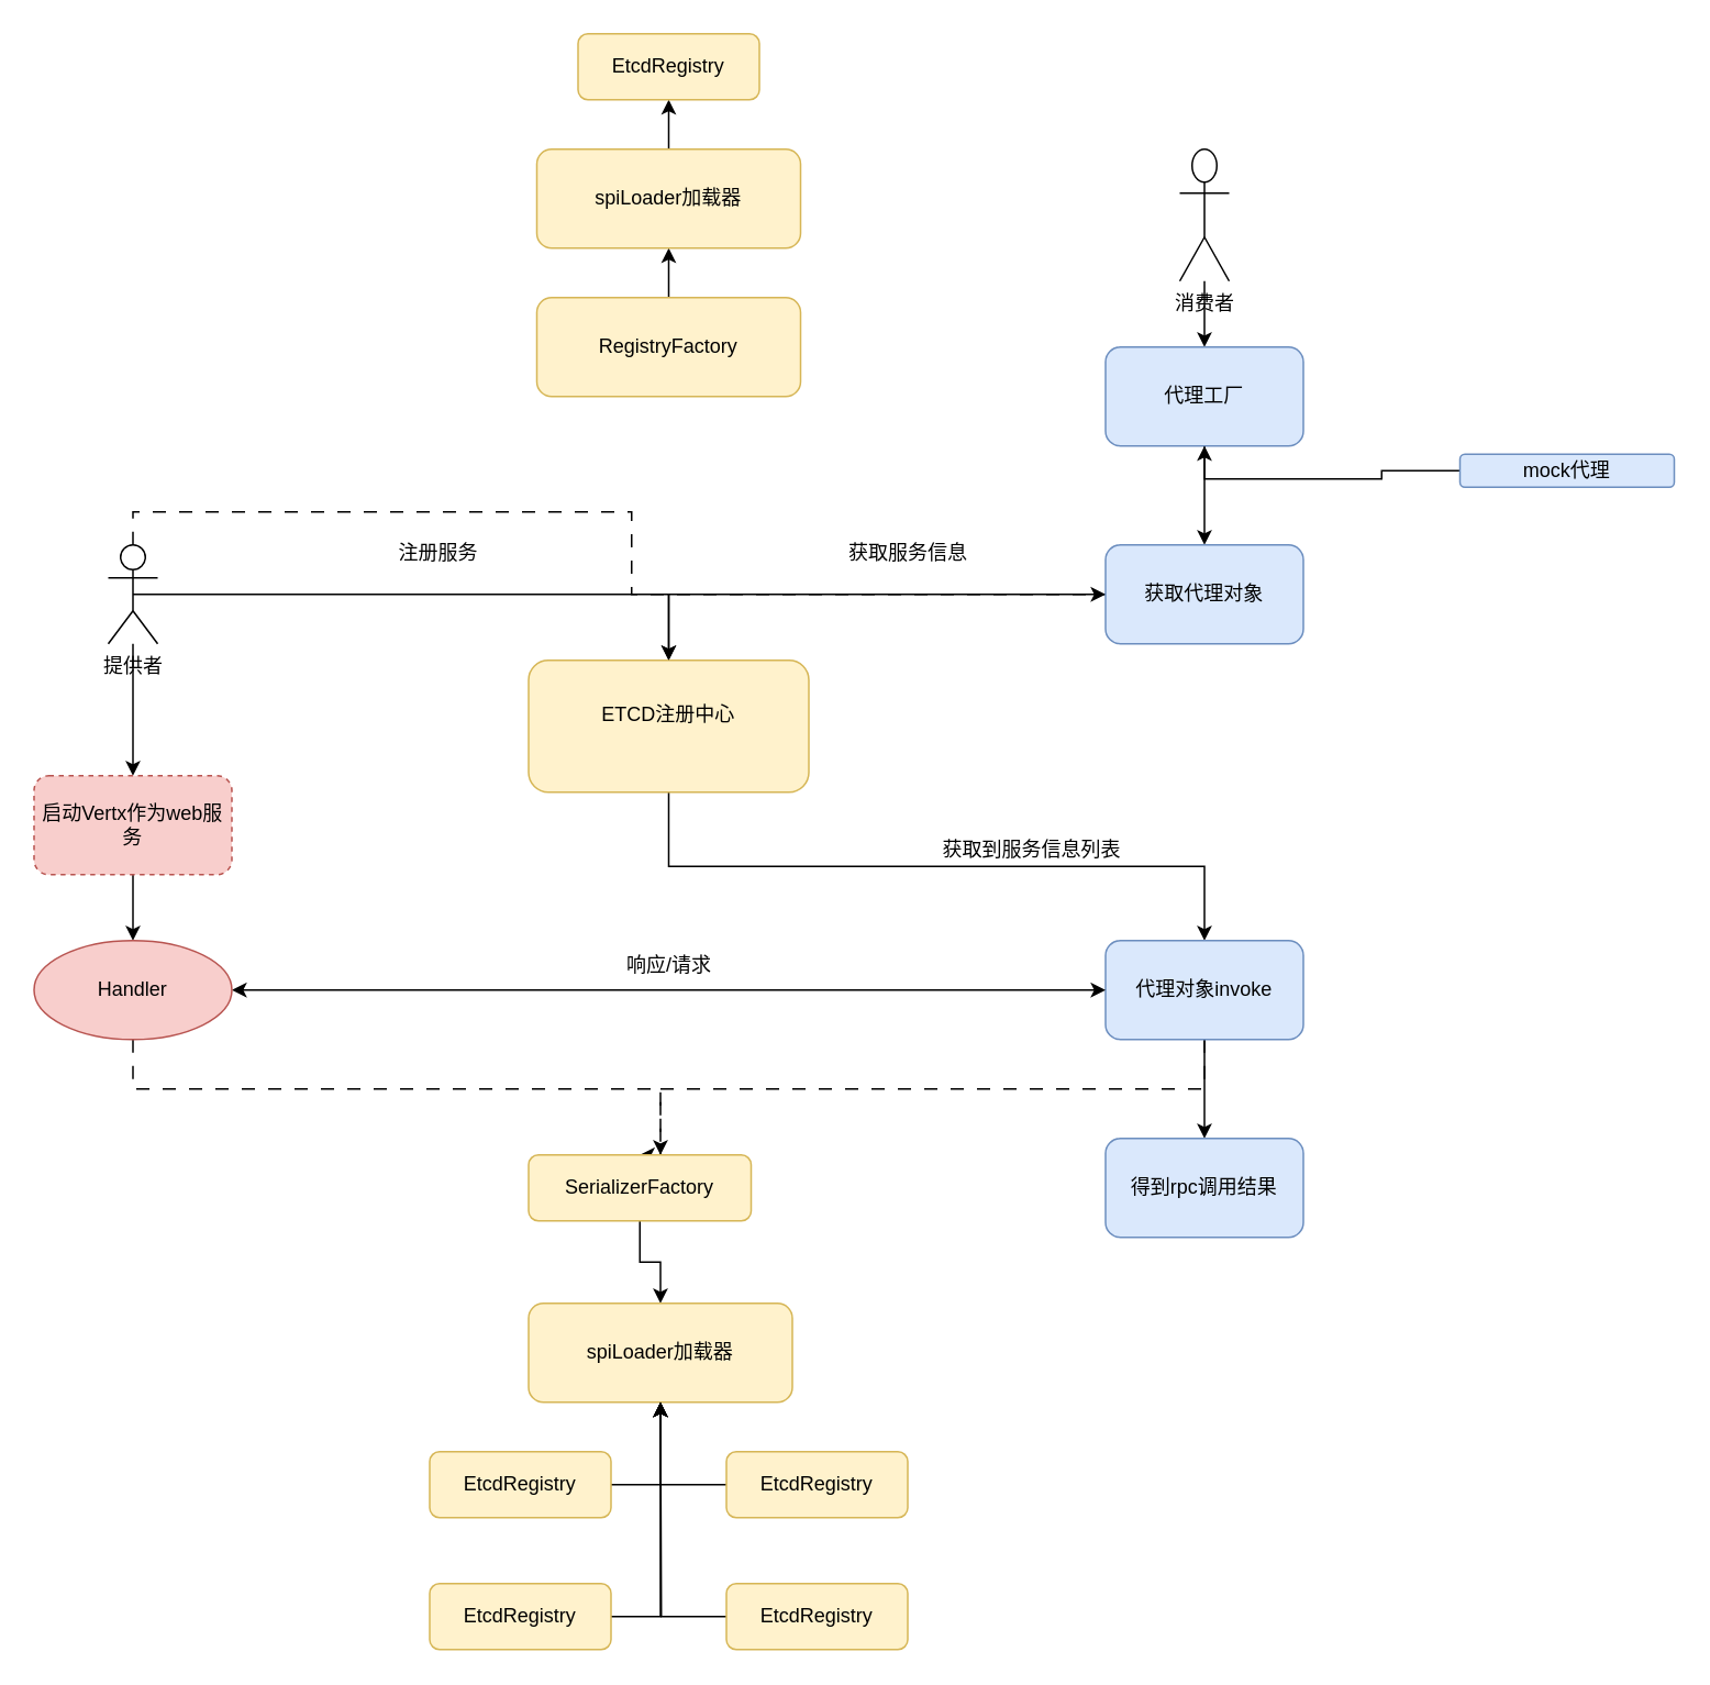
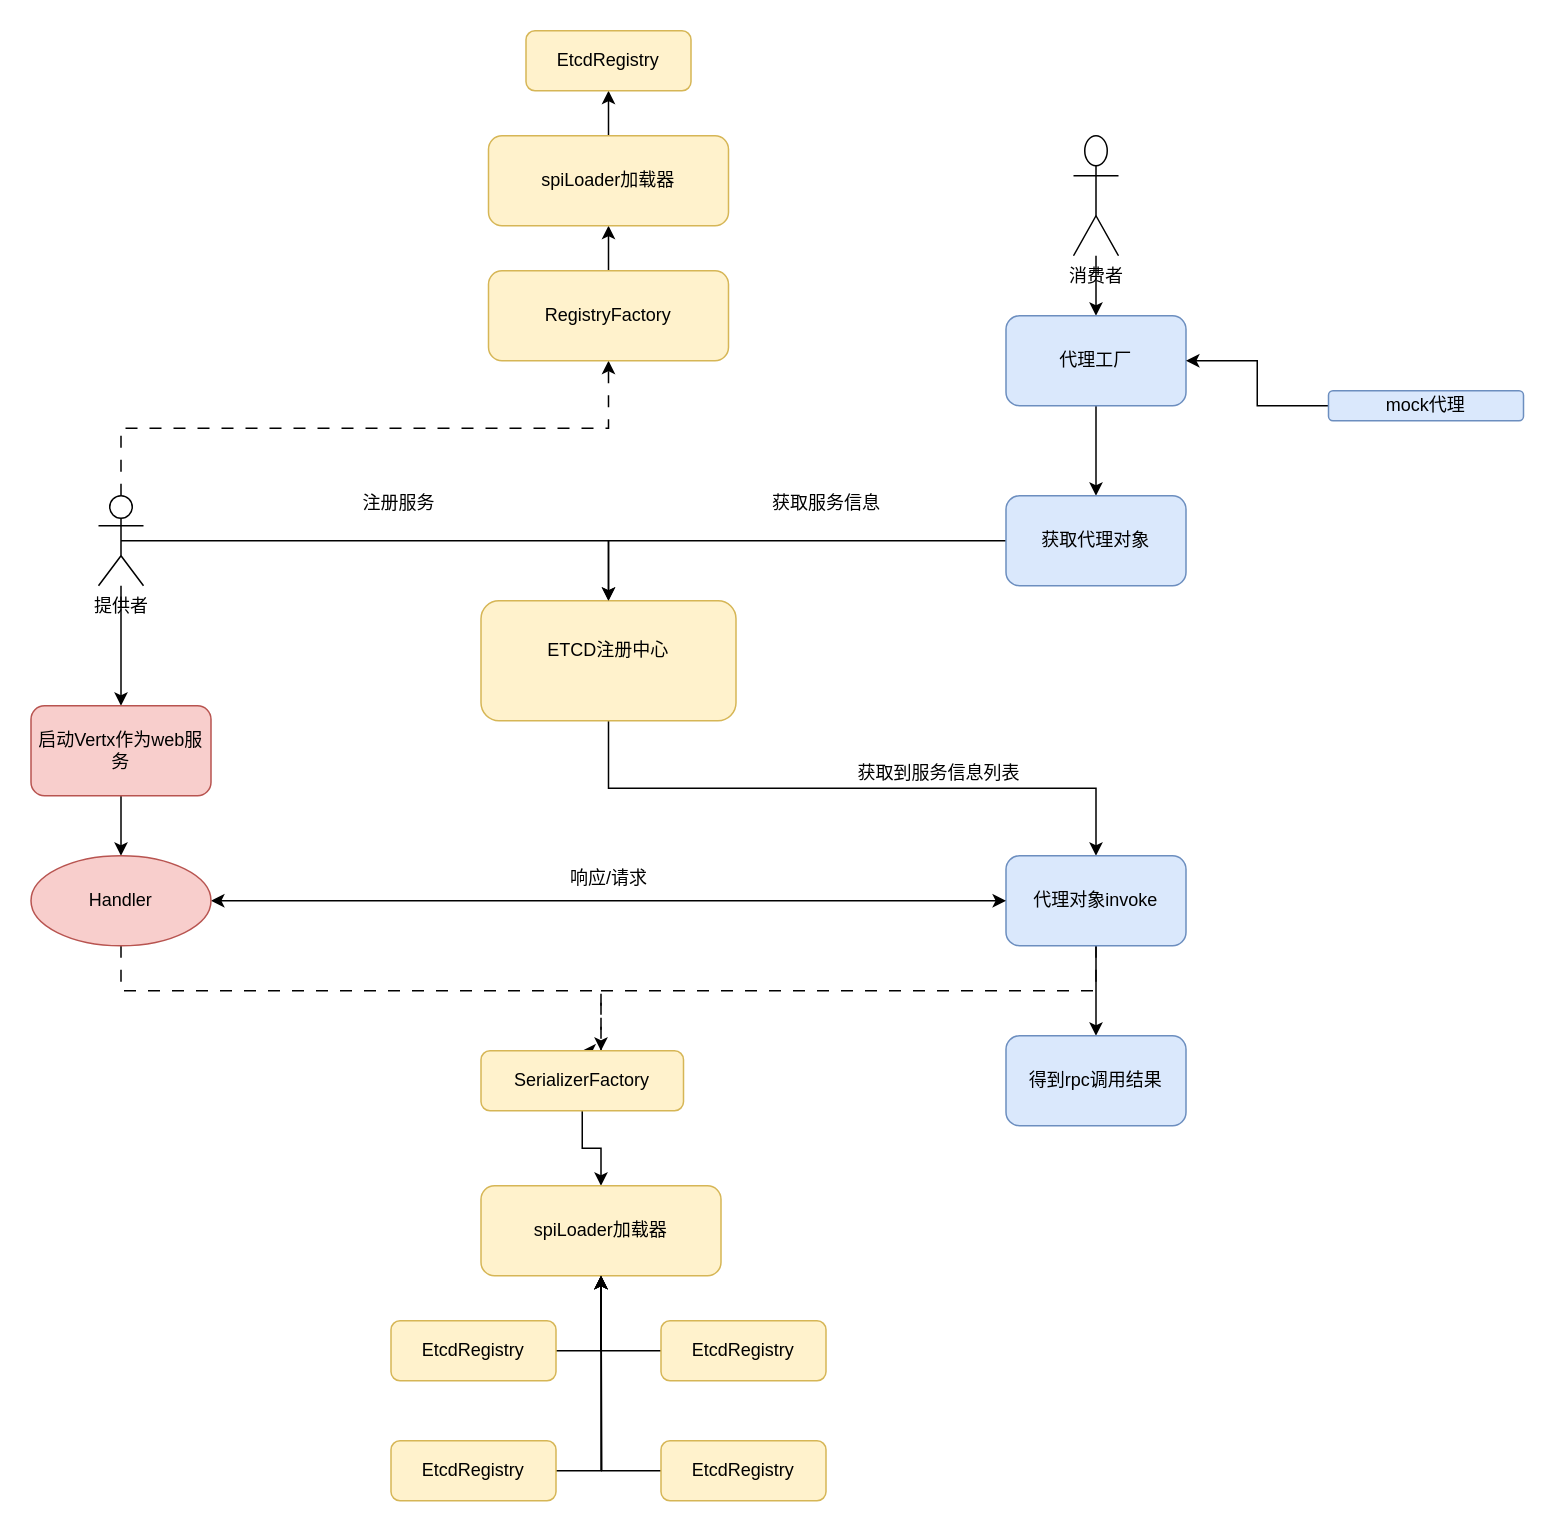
- <mxCell id="16" value="mock代理" style="rounded=1;whiteSpace=wrap;html=1;fillColor=#dae8fc;strokeColor=#6c8ebf;" parent="1" vertex="1"><mxGeometry x="885" y="275" width="130" height="20" as="geometry" /></mxCell>
+ <mxCell id="16" value="mock代理" style="rounded=1;whiteSpace=wrap;html=1;fillColor=#dae8fc;strokeColor=#6c8ebf;" parent="1" vertex="1"><mxGeometry x="885" y="260" width="130" height="20" as="geometry" /></mxCell>
- <mxCell id="4" style="edgeStyle=orthogonalEdgeStyle;rounded=0;orthogonalLoop=1;jettySize=auto;html=1;exitX=0.5;exitY=0;exitDx=0;exitDy=0;exitPerimeter=0;dashed=1;dashPattern=8 8;" parent="1" source="5" target="14" edge="1"><mxGeometry relative="1" as="geometry" /></mxCell>
+ <mxCell id="4" style="edgeStyle=orthogonalEdgeStyle;rounded=0;orthogonalLoop=1;jettySize=auto;html=1;exitX=0.5;exitY=0;exitDx=0;exitDy=0;exitPerimeter=0;dashed=1;dashPattern=8 8;" parent="1" source="5" target="32" edge="1"><mxGeometry relative="1" as="geometry" /></mxCell>
- <mxCell id="25" value="启动Vertx作为web服务" style="rounded=1;whiteSpace=wrap;html=1;fillColor=#f8cecc;strokeColor=#b85450;dashed=1;" parent="1" vertex="1"><mxGeometry x="20" y="470" width="120" height="60" as="geometry" /></mxCell>
+ <mxCell id="25" value="启动Vertx作为web服务" style="rounded=1;whiteSpace=wrap;html=1;fillColor=#f8cecc;strokeColor=#b85450;" parent="1" vertex="1"><mxGeometry x="20" y="470" width="120" height="60" as="geometry" /></mxCell>
